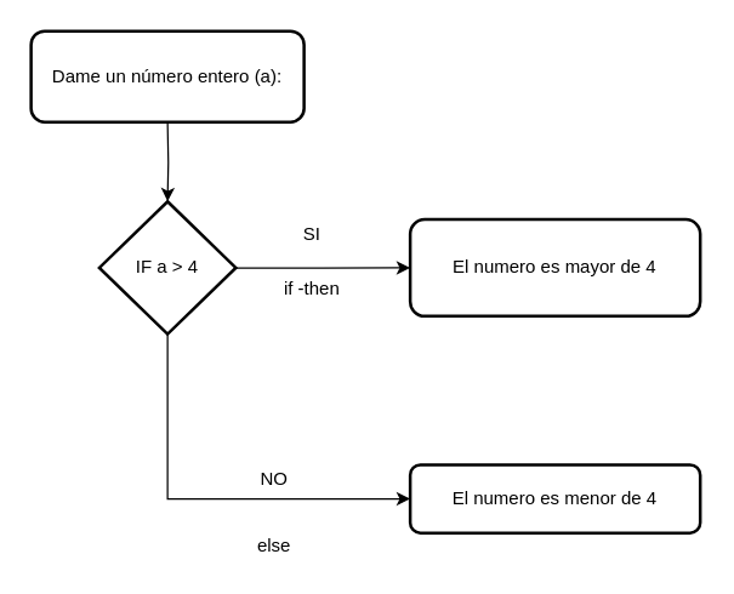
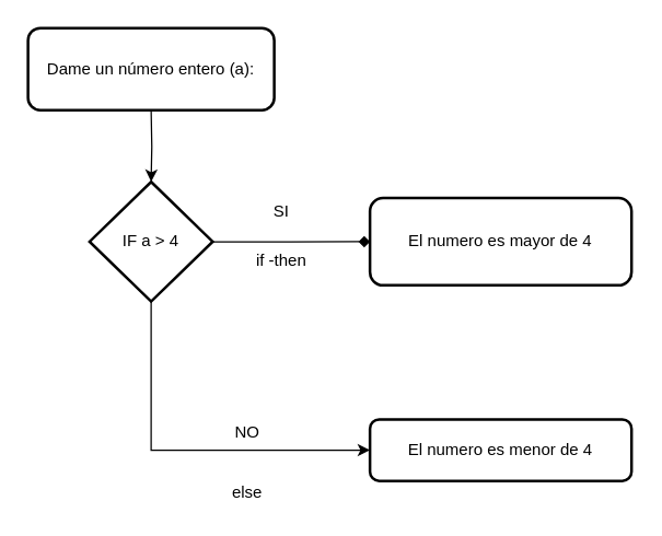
- <mxCell id="2" value="" style="edgeStyle=orthogonalEdgeStyle;rounded=0;orthogonalLoop=1;jettySize=auto;html=1;strokeColor=#000000;fontFamily=Helvetica;align=center;entryX=0;entryY=0.5;entryDx=0;entryDy=0;" parent="1" source="4" edge="1" target="7"><mxGeometry relative="1" as="geometry"><mxPoint x="230" y="176" as="targetPoint" /></mxGeometry></mxCell>
+ <mxCell id="2" value="" style="edgeStyle=orthogonalEdgeStyle;rounded=0;orthogonalLoop=1;jettySize=auto;html=1;strokeColor=#000000;fontFamily=Helvetica;align=center;entryX=0;entryY=0.5;entryDx=0;entryDy=0;endArrow=diamond;" parent="1" source="4" edge="1" target="7"><mxGeometry relative="1" as="geometry"><mxPoint x="230" y="176" as="targetPoint" /></mxGeometry></mxCell>
